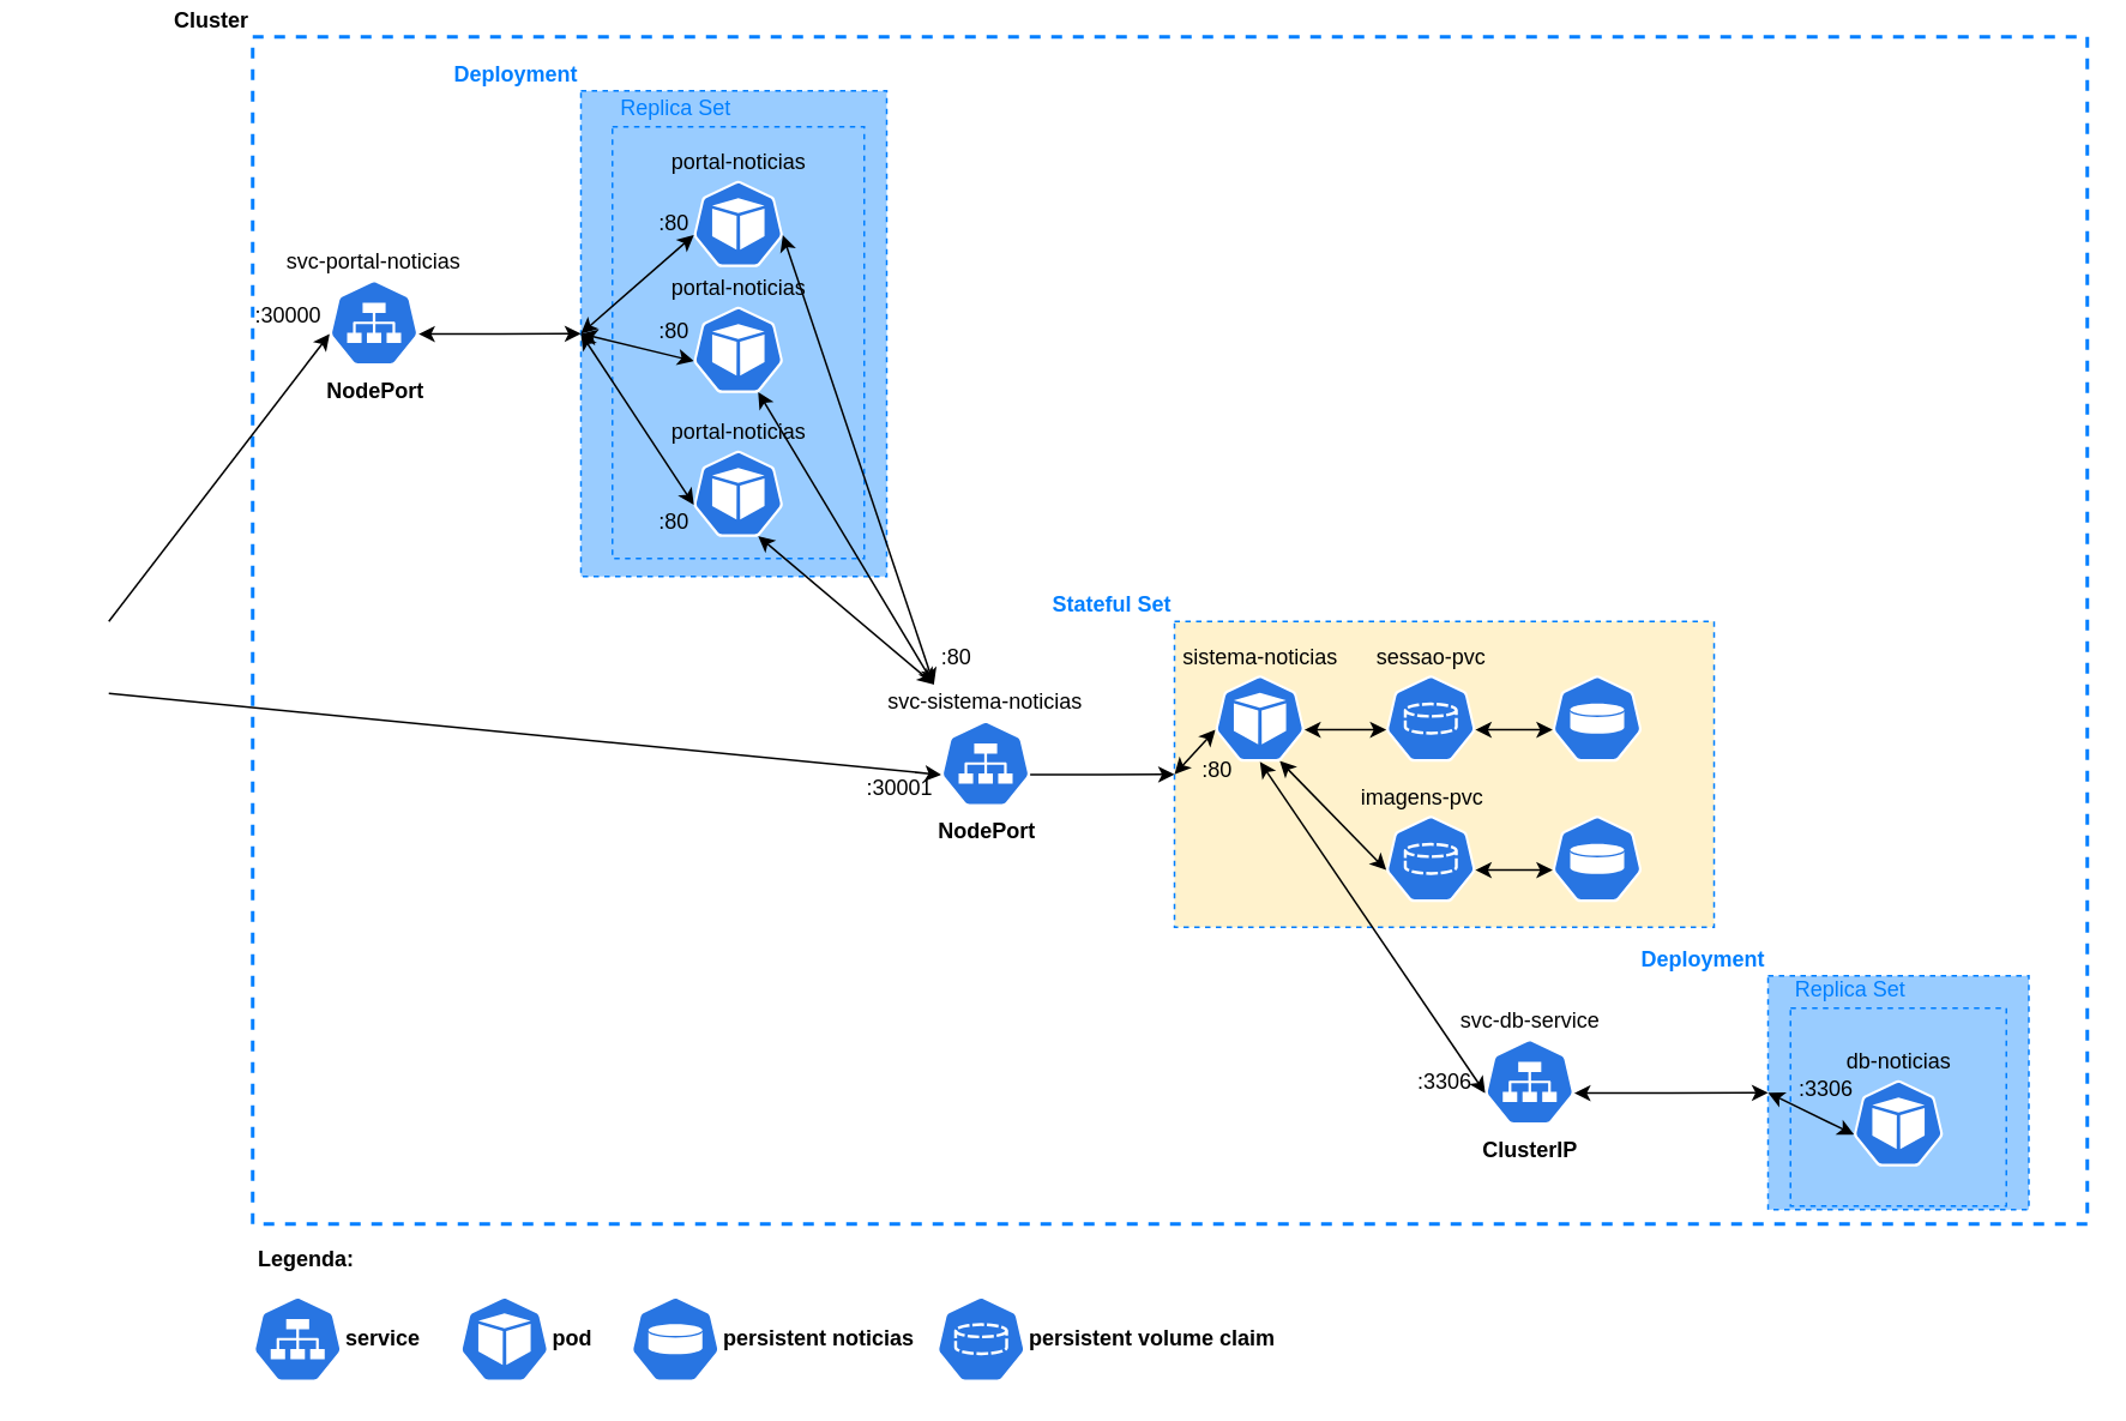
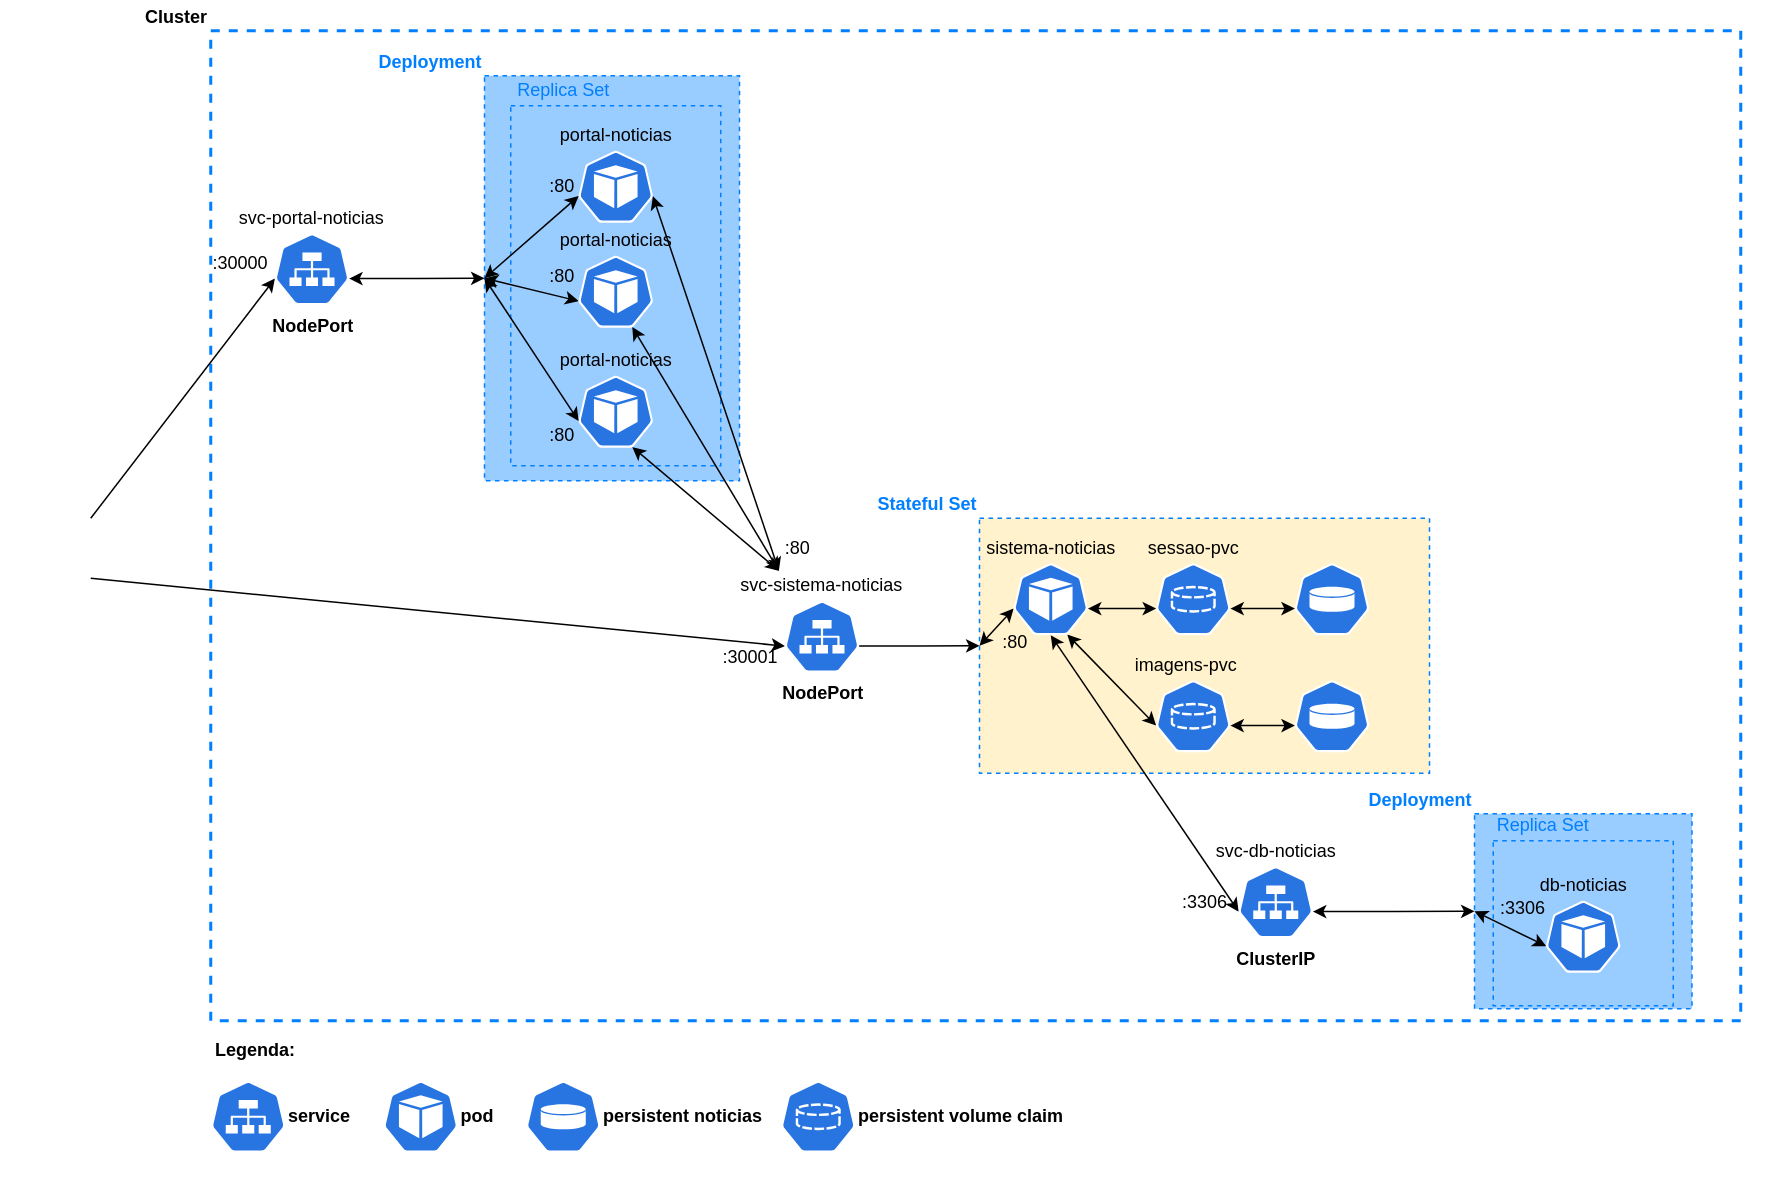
- <mxCell id="52" value="svc-db-service" style="text;html=1;strokeColor=none;fillColor=none;align=center;verticalAlign=middle;whiteSpace=wrap;rounded=0;" parent="51" vertex="1"><mxGeometry width="115" height="20" as="geometry" /></mxCell>
+ <mxCell id="52" value="svc-db-noticias" style="text;html=1;strokeColor=none;fillColor=none;align=center;verticalAlign=middle;whiteSpace=wrap;rounded=0;" parent="51" vertex="1"><mxGeometry width="115" height="20" as="geometry" /></mxCell>
